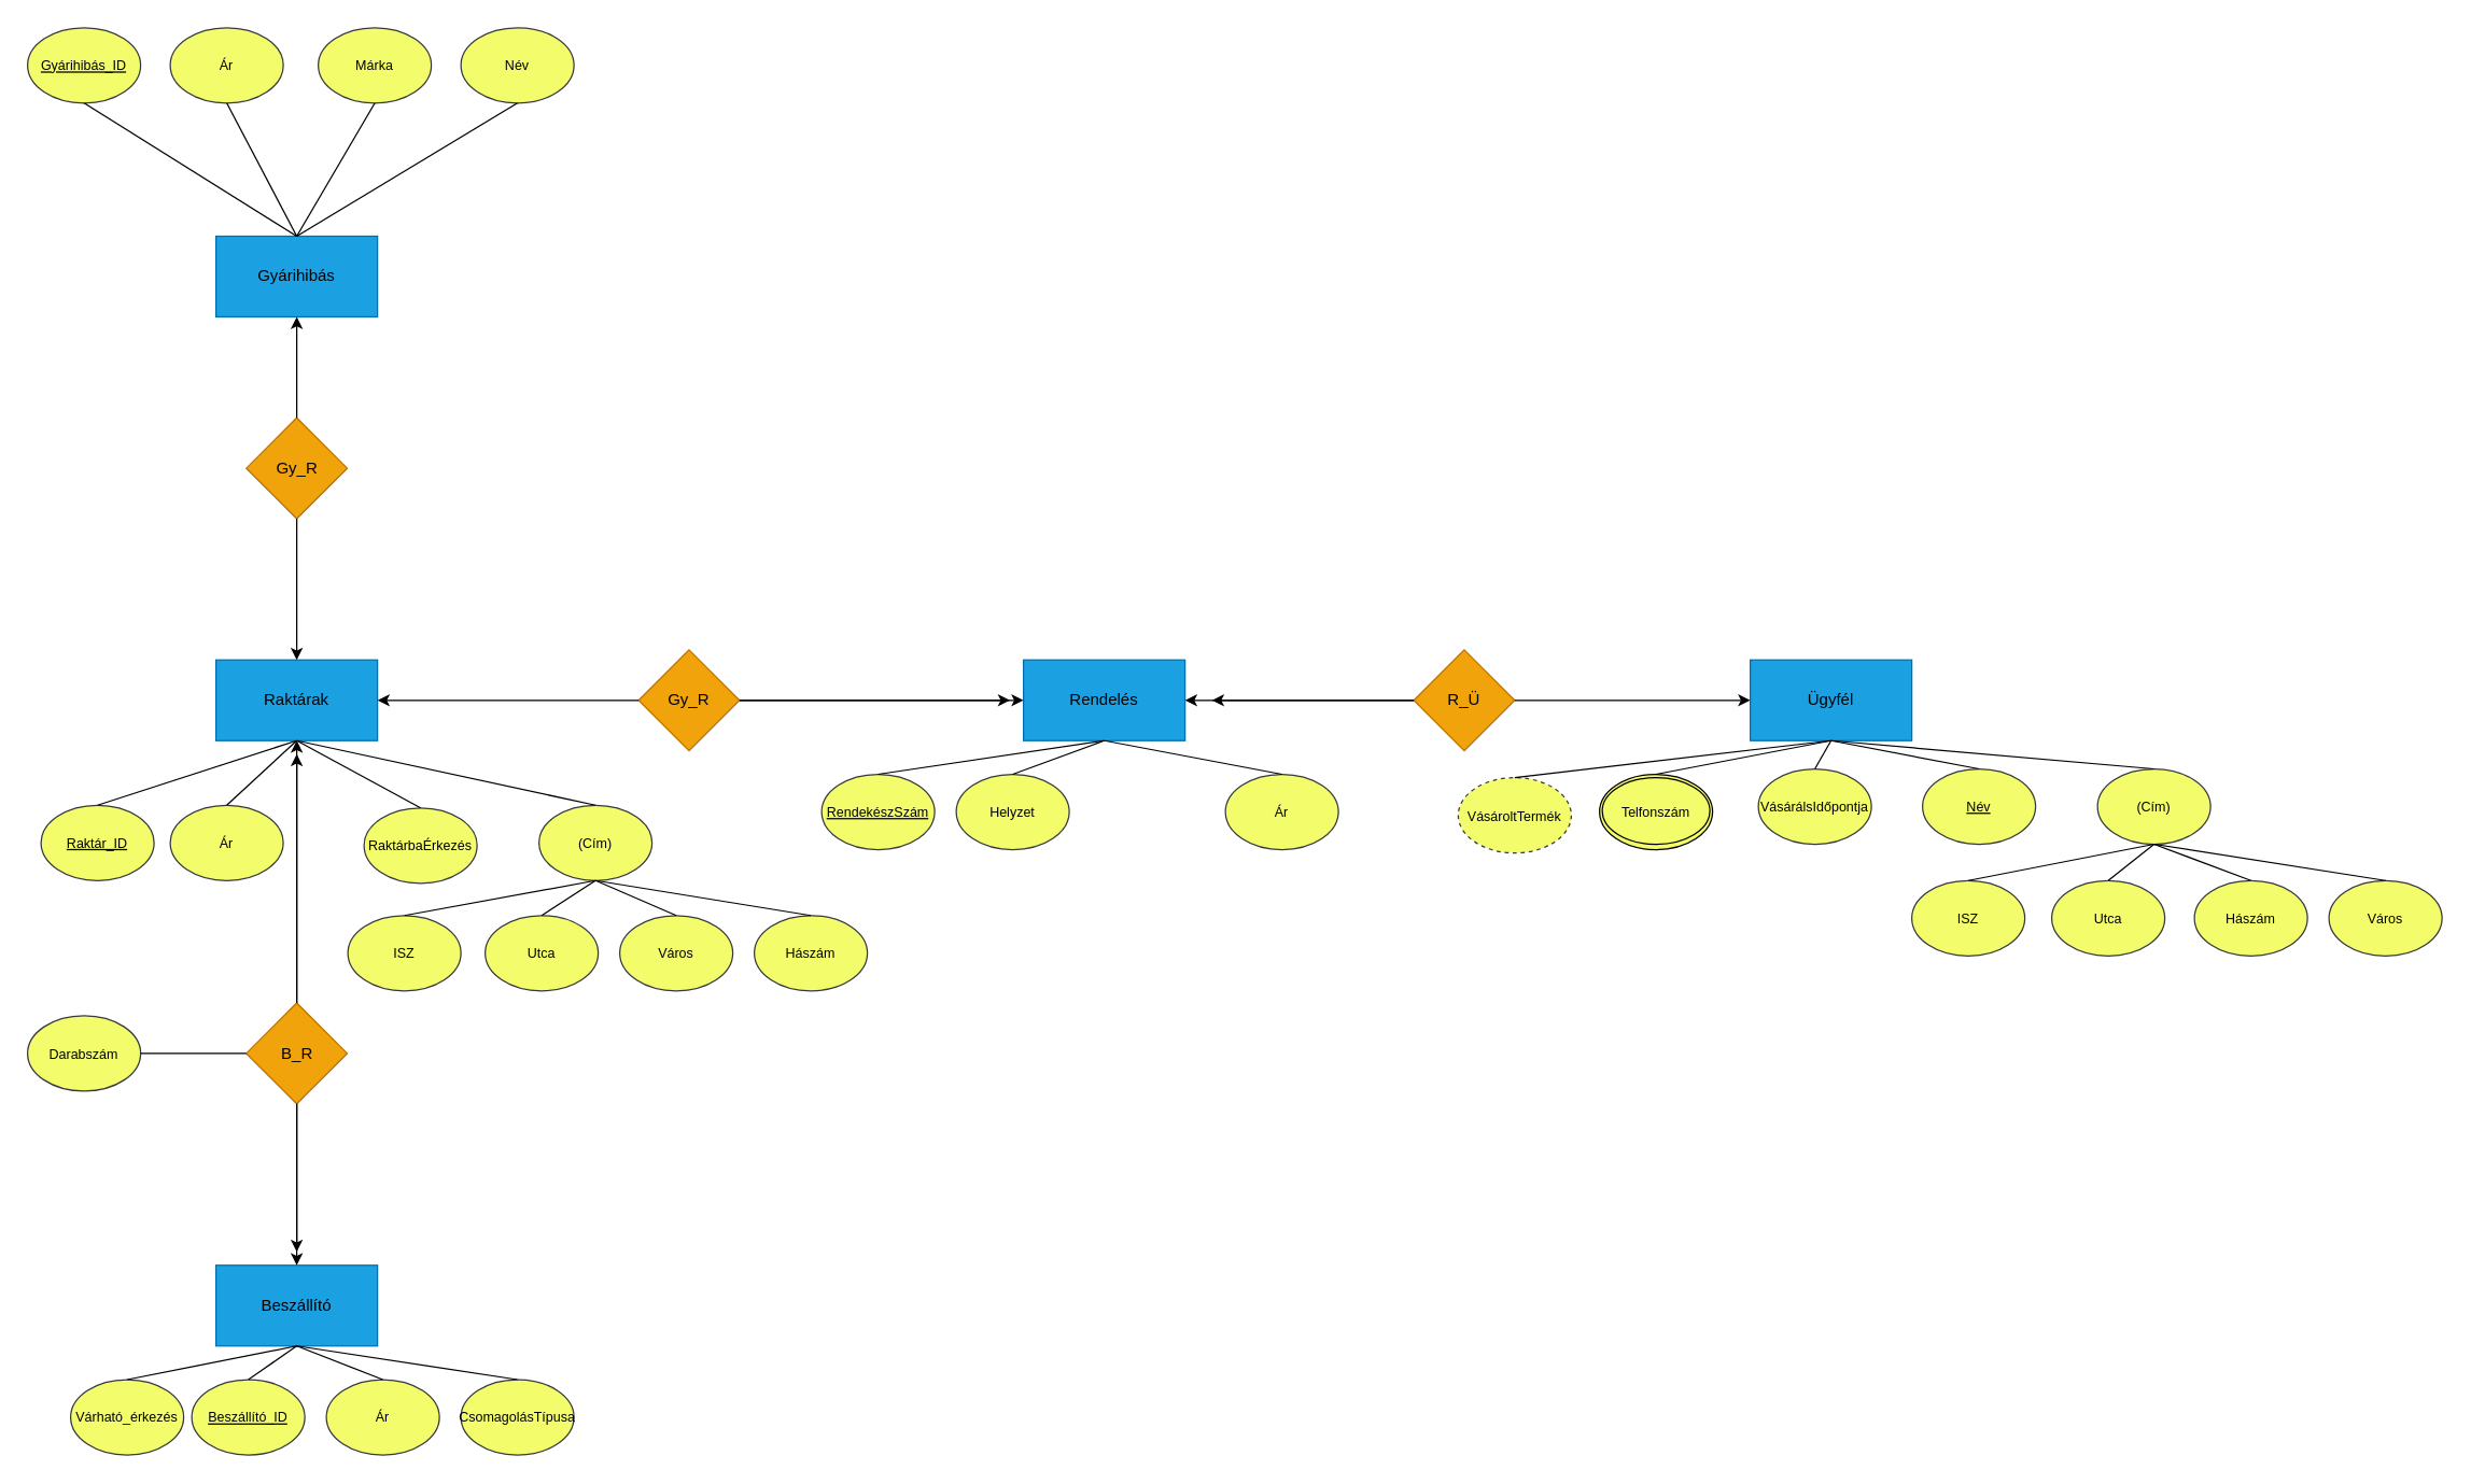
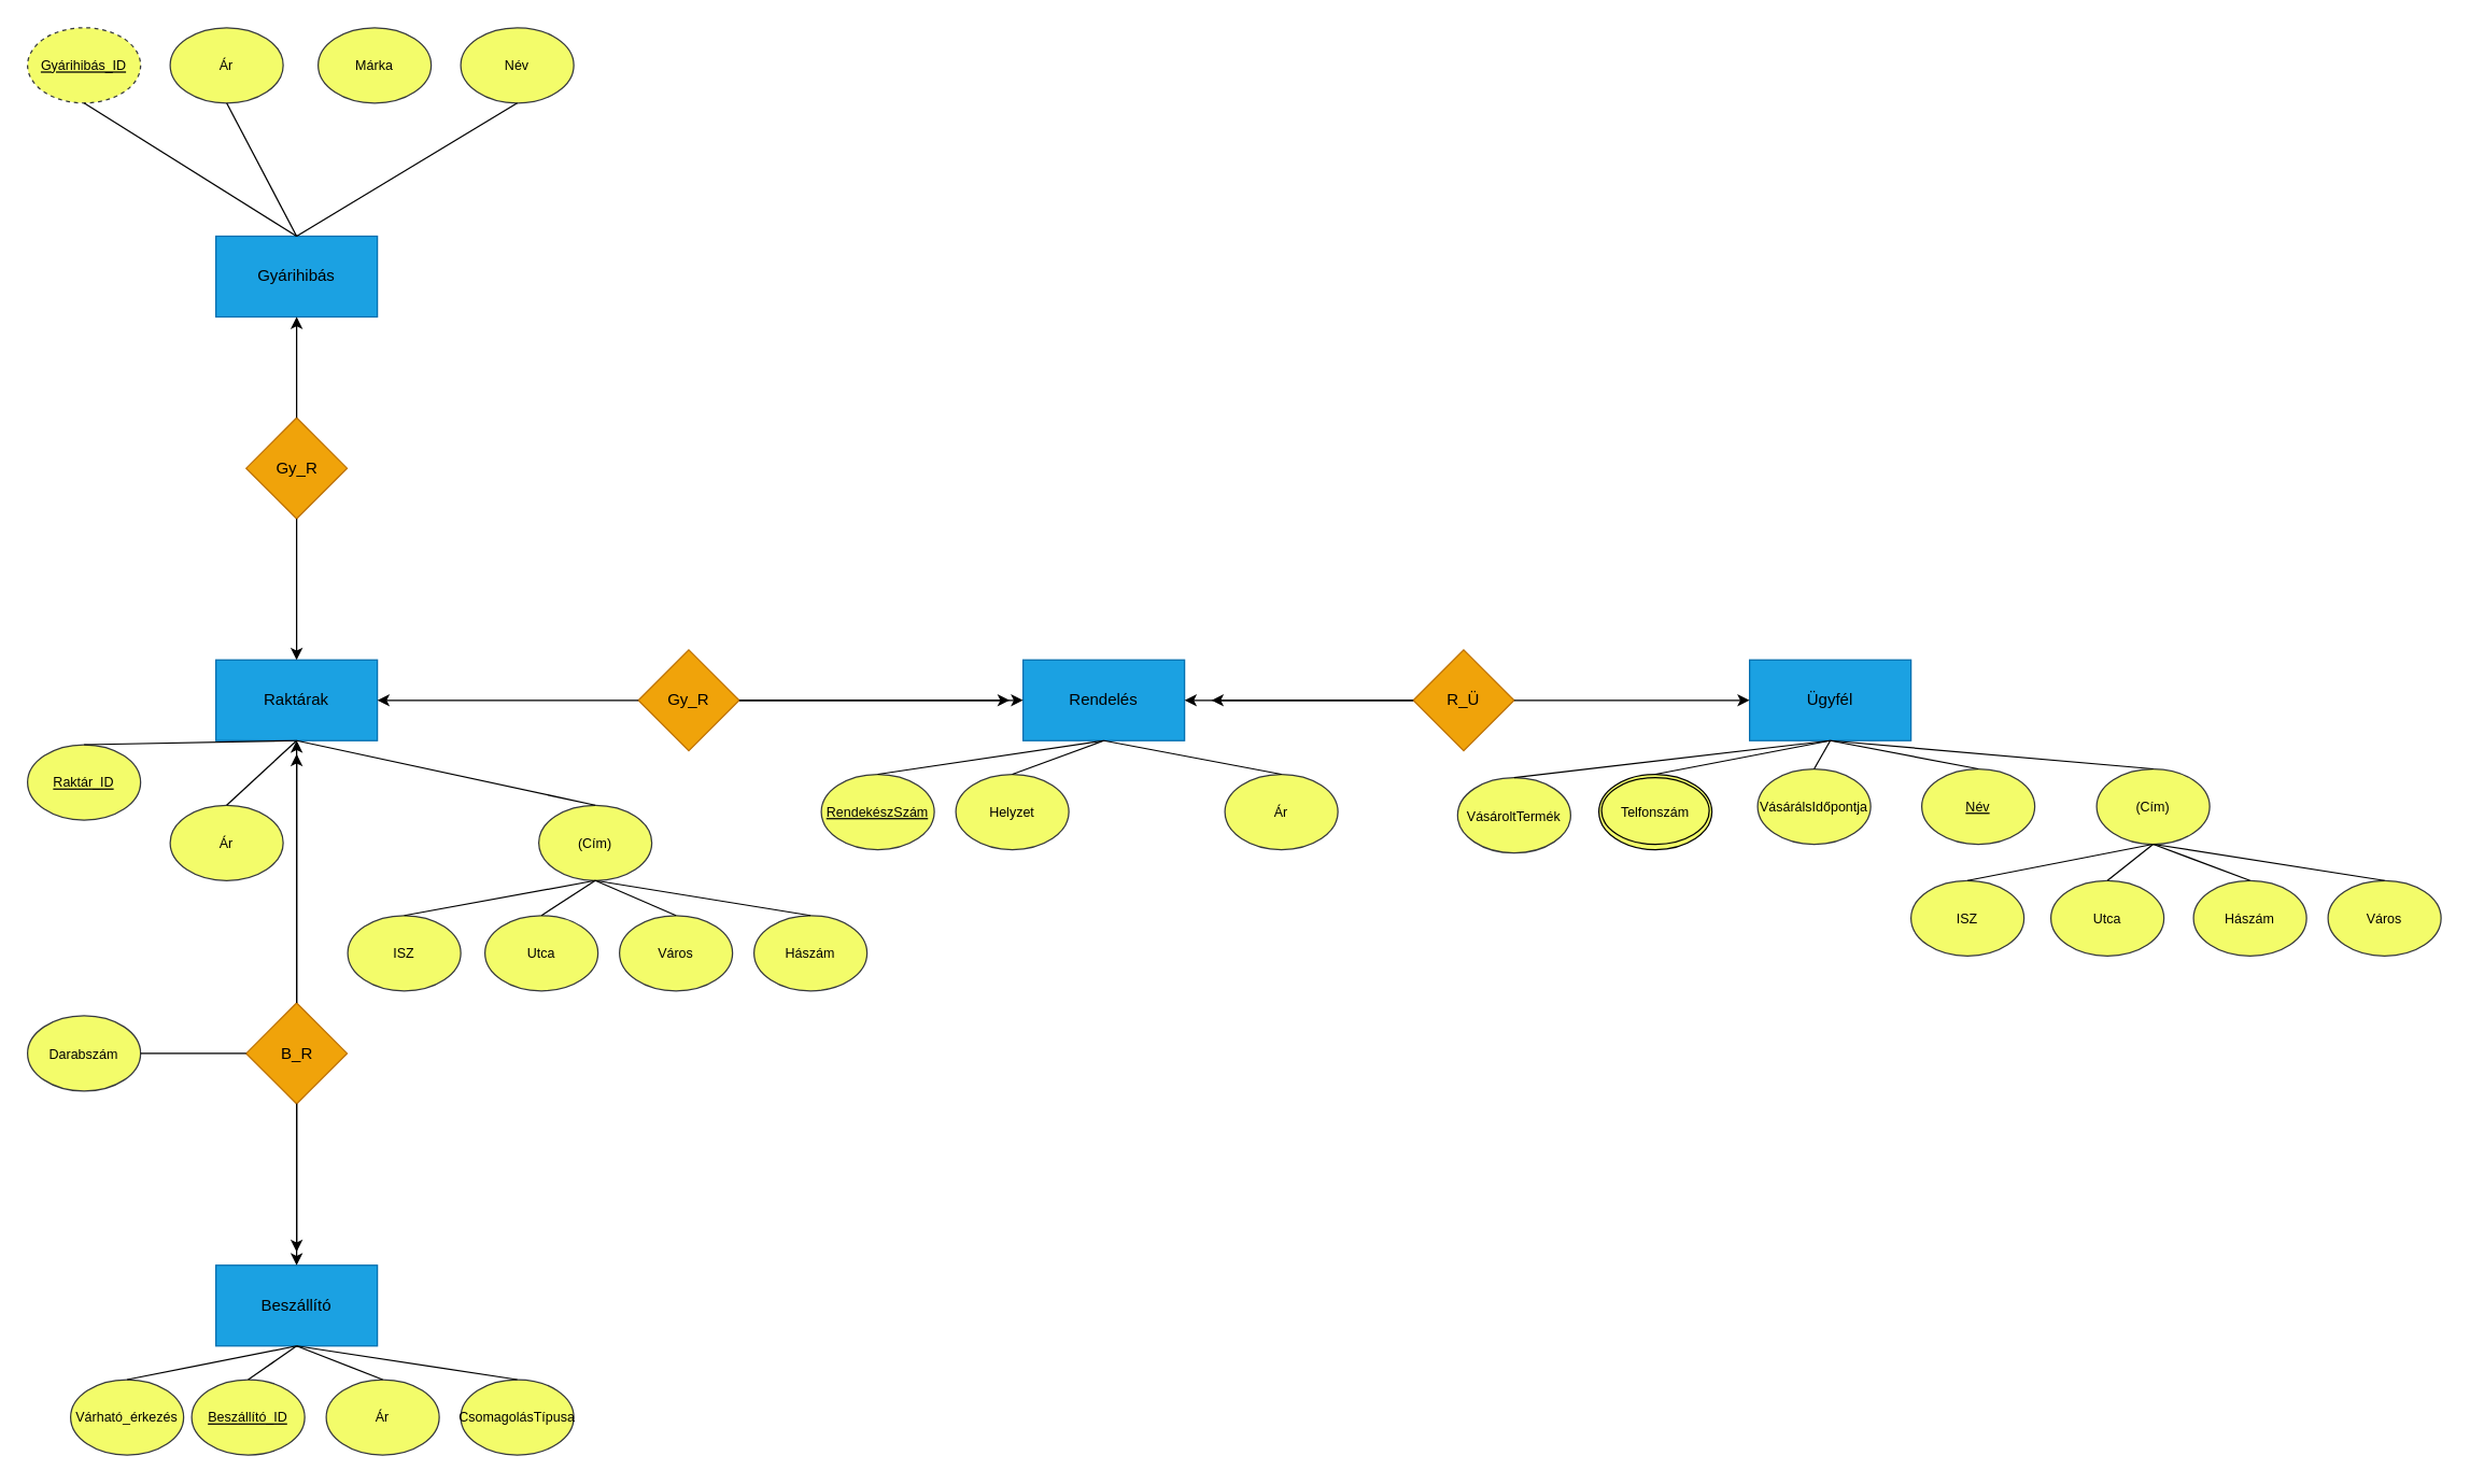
- <mxCell id="43" value="Gyárihibás_ID" style="ellipse;whiteSpace=wrap;html=1;aspect=fixed;fontSize=10;fontStyle=4;fillColor=#F3FC6A;strokeColor=#36393d;" parent="1" vertex="1"><mxGeometry x="20" y="20" width="84" height="56" as="geometry" /></mxCell>
+ <mxCell id="43" value="Gyárihibás_ID" style="ellipse;whiteSpace=wrap;html=1;aspect=fixed;fontSize=10;fontStyle=4;fillColor=#F3FC6A;strokeColor=#36393d;dashed=1;" parent="1" vertex="1"><mxGeometry x="20" y="20" width="84" height="56" as="geometry" /></mxCell>
- <mxCell id="49" value="" style="endArrow=none;html=1;rounded=0;exitX=0.5;exitY=1;exitDx=0;exitDy=0;entryX=0.5;entryY=0;entryDx=0;entryDy=0;" parent="1" source="45" target="4" edge="1"><mxGeometry width="50" height="50" relative="1" as="geometry"><mxPoint x="640" y="320" as="sourcePoint" /><mxPoint x="460" y="120" as="targetPoint" /></mxGeometry></mxCell>
- <mxCell id="37" value="" style="endArrow=none;html=1;rounded=0;entryX=0.5;entryY=1;entryDx=0;entryDy=0;exitX=0.5;exitY=0;exitDx=0;exitDy=0;" parent="1" source="13" target="3" edge="1"><mxGeometry width="50" height="50" relative="1" as="geometry"><mxPoint x="240" y="680" as="sourcePoint" /><mxPoint x="510" y="590" as="targetPoint" /></mxGeometry></mxCell>
- <mxCell id="27" value="VásároltTermék" style="ellipse;whiteSpace=wrap;html=1;fontSize=10;fillColor=#F3FC6A;strokeColor=#36393d;dashed=1;" parent="1" vertex="1"><mxGeometry x="1083" y="577.5" width="84" height="56" as="geometry" /></mxCell>
+ <mxCell id="27" value="VásároltTermék" style="ellipse;whiteSpace=wrap;html=1;fontSize=10;fillColor=#F3FC6A;strokeColor=#36393d;" parent="1" vertex="1"><mxGeometry x="1083" y="577.5" width="84" height="56" as="geometry" /></mxCell>
- <mxCell id="11" value="Raktár_ID" style="ellipse;whiteSpace=wrap;html=1;aspect=fixed;fontSize=10;fontStyle=4;fillColor=#F3FC6A;strokeColor=#36393d;" parent="1" vertex="1"><mxGeometry x="30" y="598" width="84" height="56" as="geometry" /></mxCell>
+ <mxCell id="11" value="Raktár_ID" style="ellipse;whiteSpace=wrap;html=1;aspect=fixed;fontSize=10;fontStyle=4;fillColor=#F3FC6A;strokeColor=#36393d;" parent="1" vertex="1"><mxGeometry x="20" y="553" width="84" height="56" as="geometry" /></mxCell>
- <mxCell id="13" value="RaktárbaÉrkezés" style="ellipse;whiteSpace=wrap;html=1;aspect=fixed;fontSize=10;fillColor=#F3FC6A;strokeColor=#36393d;" parent="1" vertex="1"><mxGeometry x="270" y="600" width="84" height="56" as="geometry" /></mxCell>
